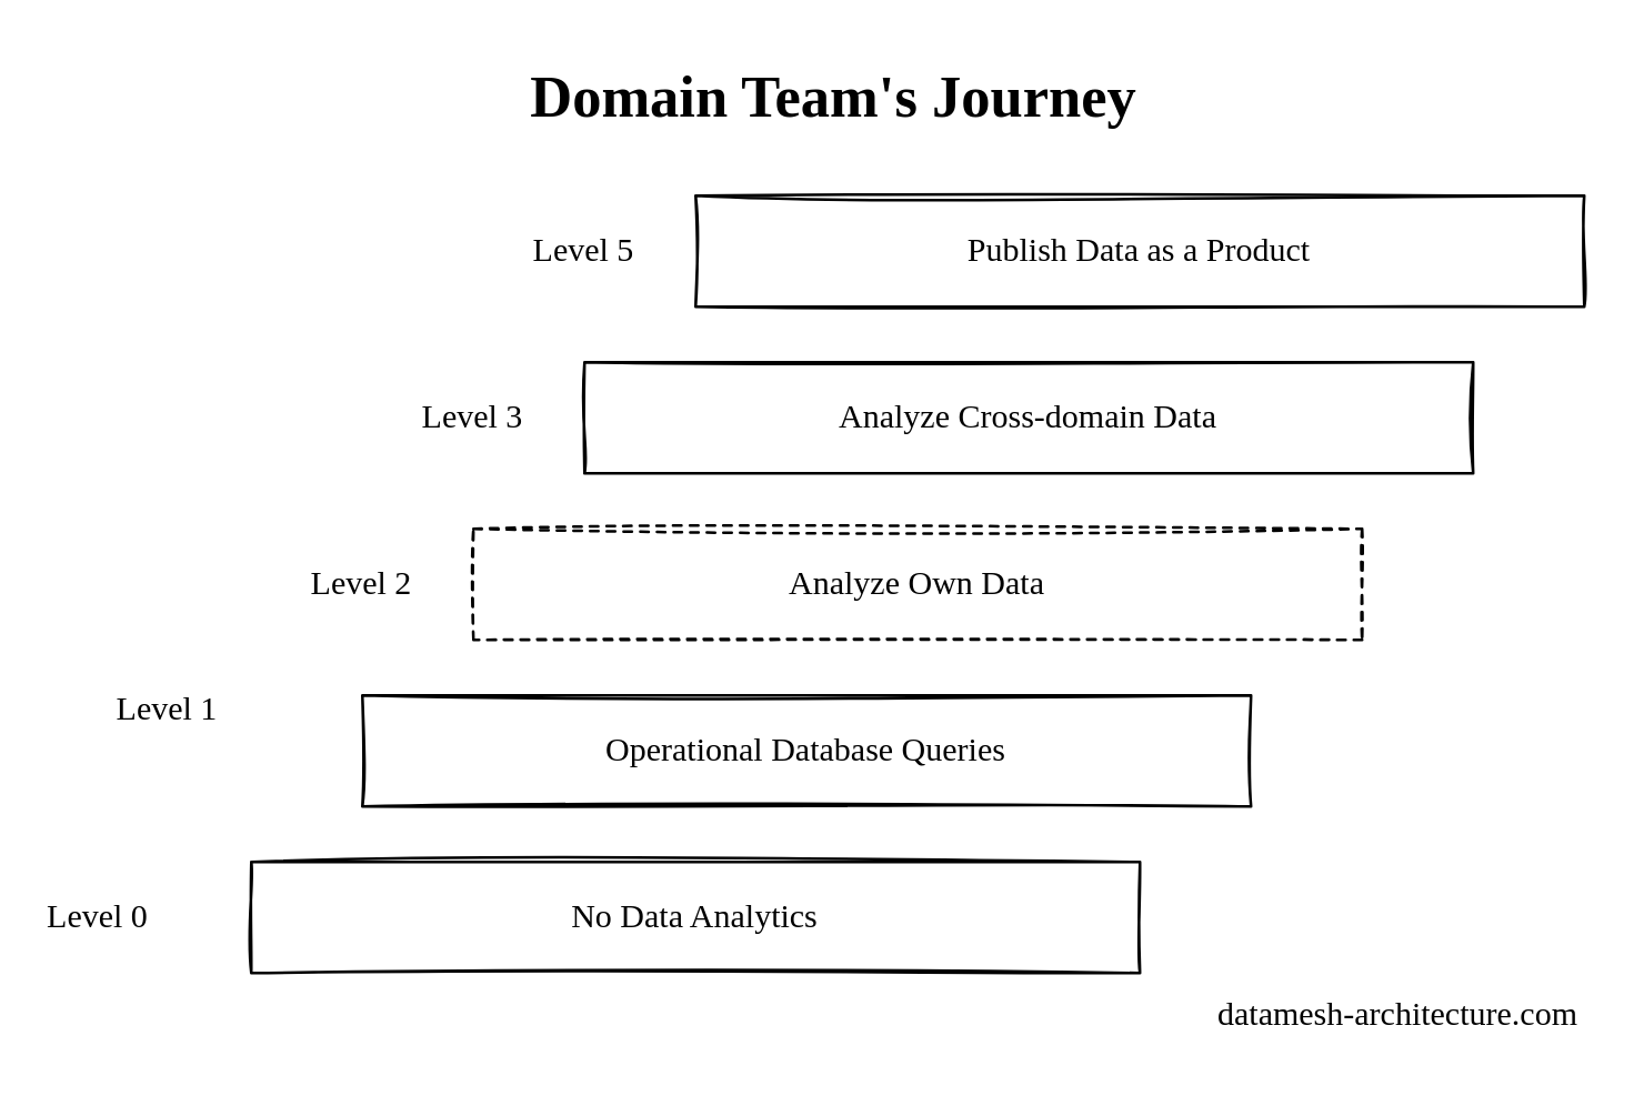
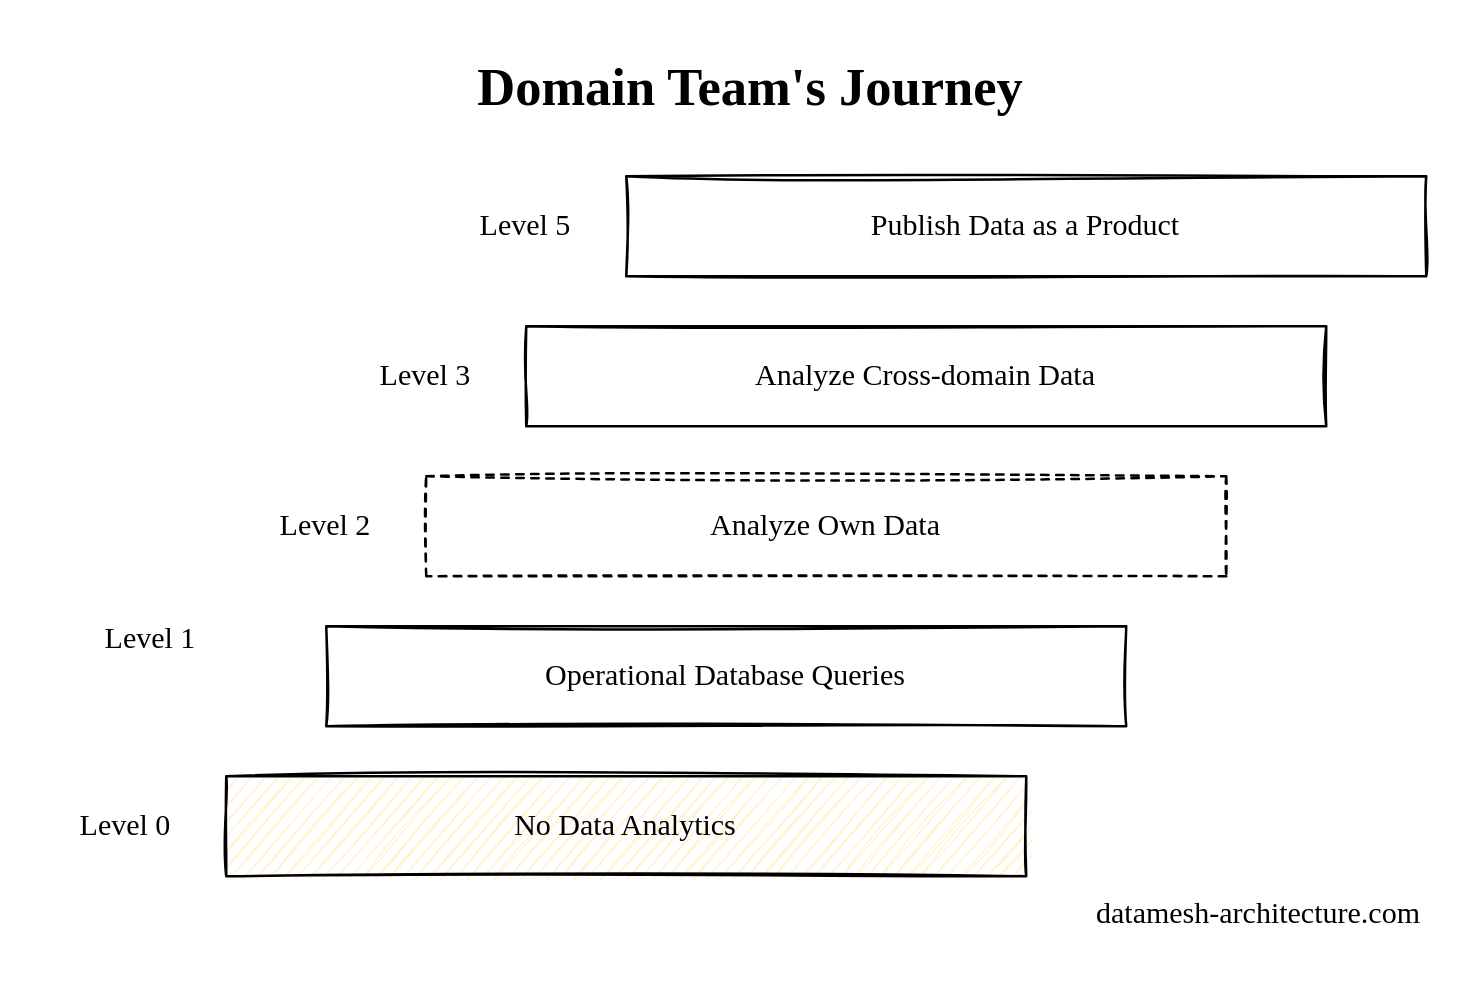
- <mxCell id="11" value="Level 0" style="text;html=1;strokeColor=none;fillColor=none;align=center;verticalAlign=middle;whiteSpace=wrap;rounded=0;sketch=1;fontFamily=Architects Daughter;fontSource=https%3A%2F%2Ffonts.googleapis.com%2Fcss%3Ffamily%3DArchitects%2BDaughter;" parent="1" vertex="1"><mxGeometry x="5" y="315" width="60" height="30" as="geometry" /></mxCell>
+ <mxCell id="11" value="Level 0" style="text;html=1;strokeColor=none;fillColor=none;align=center;verticalAlign=middle;whiteSpace=wrap;rounded=0;sketch=1;fontFamily=Architects Daughter;fontSource=https%3A%2F%2Ffonts.googleapis.com%2Fcss%3Ffamily%3DArchitects%2BDaughter;" parent="1" vertex="1"><mxGeometry x="20" y="315" width="60" height="30" as="geometry" /></mxCell>
- <mxCell id="2" value="No Data Analytics" style="rounded=0;whiteSpace=wrap;html=1;sketch=1;fontFamily=Architects Daughter;fontSource=https%3A%2F%2Ffonts.googleapis.com%2Fcss%3Ffamily%3DArchitects%2BDaughter;" parent="1" vertex="1"><mxGeometry x="90" y="310" width="320" height="40" as="geometry" /></mxCell>
+ <mxCell id="2" value="No Data Analytics" style="rounded=0;whiteSpace=wrap;html=1;sketch=1;fontFamily=Architects Daughter;fontSource=https%3A%2F%2Ffonts.googleapis.com%2Fcss%3Ffamily%3DArchitects%2BDaughter;fillColor=#fff2cc;" parent="1" vertex="1"><mxGeometry x="90" y="310" width="320" height="40" as="geometry" /></mxCell>
